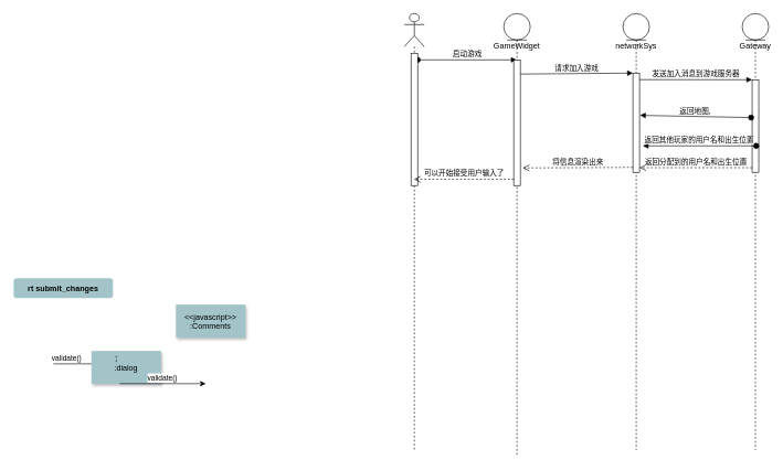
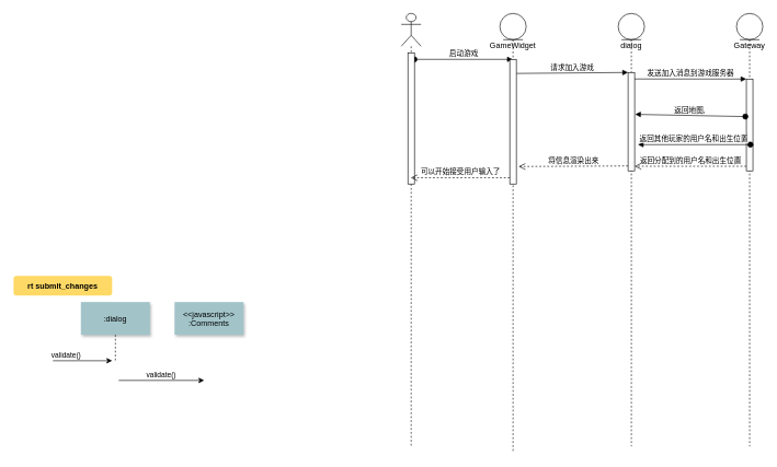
- <mxCell id="13" value="networkSys" style="shape=umlLifeline;participant=umlEntity;perimeter=lifelinePerimeter;whiteSpace=wrap;html=1;container=1;collapsible=0;recursiveResize=0;verticalAlign=top;spacingTop=36;outlineConnect=0;" vertex="1" parent="1"><mxGeometry x="940" y="20" width="40" height="660" as="geometry" /></mxCell>
+ <mxCell id="13" value="dialog" style="shape=umlLifeline;participant=umlEntity;perimeter=lifelinePerimeter;whiteSpace=wrap;html=1;container=1;collapsible=0;recursiveResize=0;verticalAlign=top;spacingTop=36;outlineConnect=0;" vertex="1" parent="1"><mxGeometry x="940" y="20" width="40" height="660" as="geometry" /></mxCell>
- <mxCell id="7" value="rt submit_changes" style="rounded=1;fontStyle=1;fillColor=#a2c4c9;strokeColor=none;" parent="1" vertex="1"><mxGeometry x="20" y="420" width="150" height="30" as="geometry" /></mxCell>
+ <mxCell id="7" value="rt submit_changes" style="rounded=1;fontStyle=1;fillColor=#FFD966;strokeColor=none" parent="1" vertex="1"><mxGeometry x="20" y="420" width="150" height="30" as="geometry" /></mxCell>
- <mxCell id="3" value=":dialog" style="shadow=1;fillColor=#A2C4C9;strokeColor=none" parent="1" vertex="1"><mxGeometry x="137.5" y="530" width="105" height="50" as="geometry" /></mxCell>
+ <mxCell id="3" value=":dialog" style="shadow=1;fillColor=#A2C4C9;strokeColor=none" parent="1" vertex="1"><mxGeometry x="122.5" y="460" width="105" height="50" as="geometry" /></mxCell>
